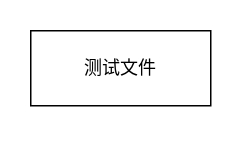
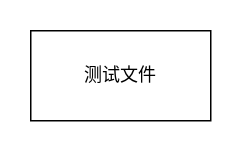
- <mxCell id="2" value="测试文件" style="rounded=0;whiteSpace=wrap;html=1;" vertex="1" parent="1"><mxGeometry x="20" y="20" width="120" height="50" as="geometry" /></mxCell>
+ <mxCell id="2" value="测试文件" style="rounded=0;whiteSpace=wrap;html=1;" vertex="1" parent="1"><mxGeometry x="20" y="20" width="120" height="60" as="geometry" /></mxCell>
